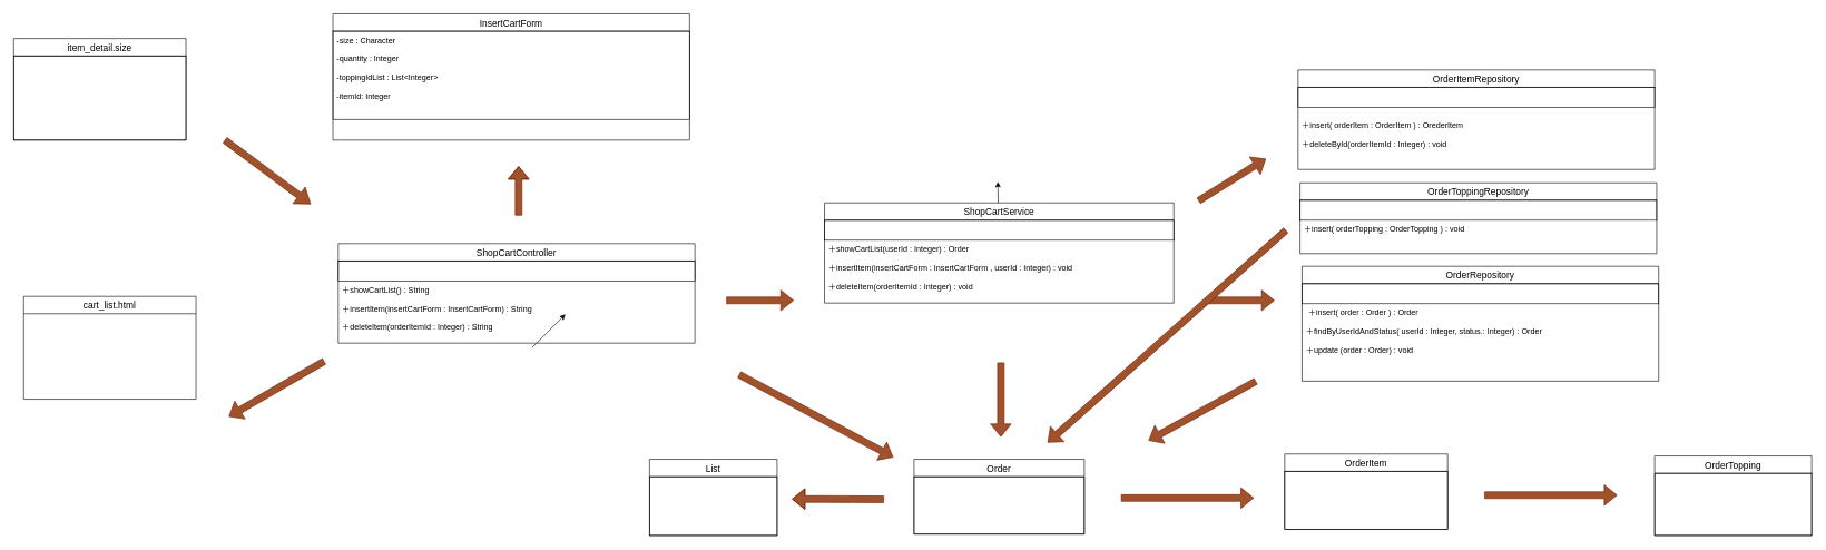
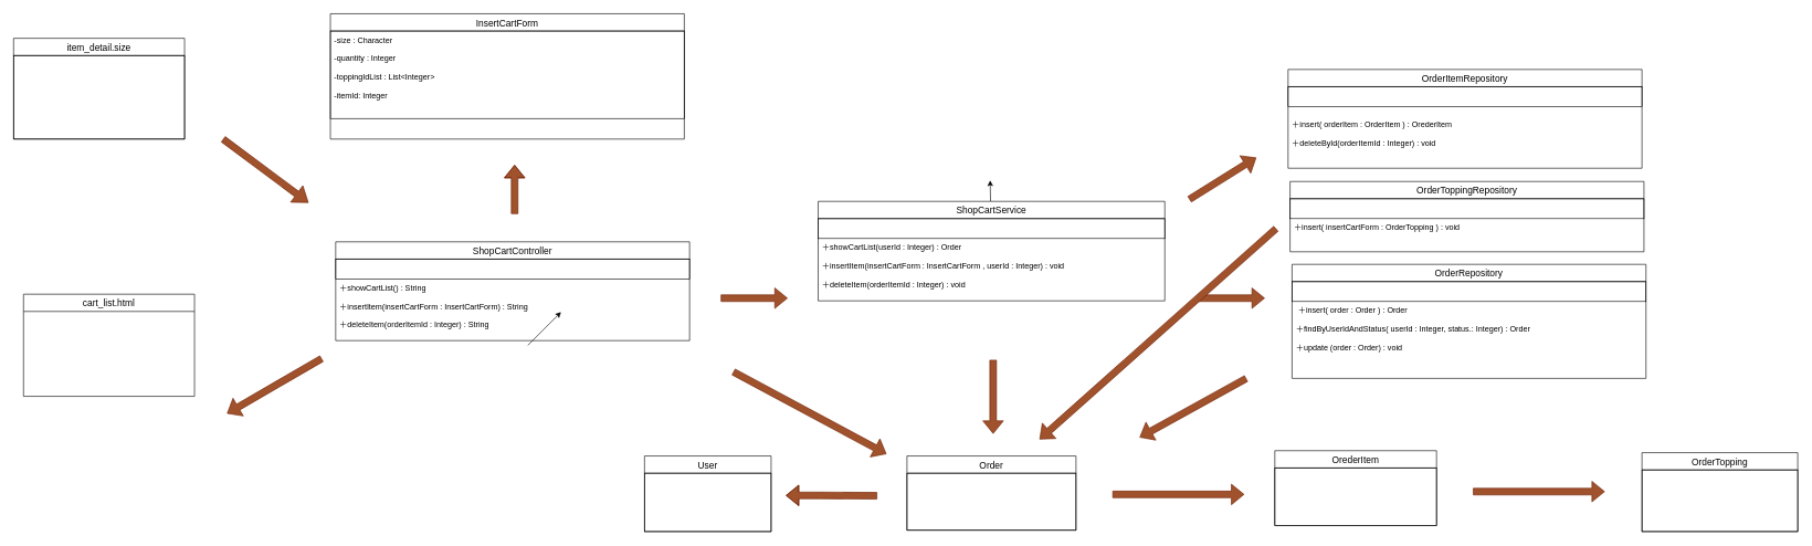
- <mxCell id="45" value="＋insert( orderTopping : OrderTopping ) : void&#10;" style="text;strokeColor=none;fillColor=none;spacingLeft=4;spacingRight=4;overflow=hidden;rotatable=0;points=[[0,0.5],[1,0.5]];portConstraint=eastwest;fontSize=12;fontColor=#000000;" parent="43" vertex="1"><mxGeometry y="56" width="534" height="50" as="geometry" /></mxCell>
+ <mxCell id="45" value="＋insert( insertCartForm : OrderTopping ) : void&#10;" style="text;strokeColor=none;fillColor=none;spacingLeft=4;spacingRight=4;overflow=hidden;rotatable=0;points=[[0,0.5],[1,0.5]];portConstraint=eastwest;fontSize=12;fontColor=#000000;" parent="43" vertex="1"><mxGeometry y="56" width="534" height="50" as="geometry" /></mxCell>
- <mxCell id="26" value="OrderItem" style="swimlane;fontStyle=0;childLayout=stackLayout;horizontal=1;startSize=26;horizontalStack=0;resizeParent=1;resizeParentMax=0;resizeLast=0;collapsible=1;marginBottom=0;align=center;fontSize=14;rounded=0;strokeColor=#000000;fillColor=#FFFFFF;fontColor=#000000;" parent="1" vertex="1"><mxGeometry x="1923" y="679" width="244" height="113" as="geometry" /></mxCell>
+ <mxCell id="26" value="OrederItem" style="swimlane;fontStyle=0;childLayout=stackLayout;horizontal=1;startSize=26;horizontalStack=0;resizeParent=1;resizeParentMax=0;resizeLast=0;collapsible=1;marginBottom=0;align=center;fontSize=14;rounded=0;strokeColor=#000000;fillColor=#FFFFFF;fontColor=#000000;" parent="1" vertex="1"><mxGeometry x="1923" y="679" width="244" height="113" as="geometry" /></mxCell>
- <mxCell id="30" value="List" style="swimlane;fontStyle=0;childLayout=stackLayout;horizontal=1;startSize=26;horizontalStack=0;resizeParent=1;resizeParentMax=0;resizeLast=0;collapsible=1;marginBottom=0;align=center;fontSize=14;rounded=0;strokeColor=#000000;fillColor=#FFFFFF;fontColor=#000000;" parent="1" vertex="1"><mxGeometry x="972" y="687" width="191" height="114" as="geometry" /></mxCell>
+ <mxCell id="30" value="User" style="swimlane;fontStyle=0;childLayout=stackLayout;horizontal=1;startSize=26;horizontalStack=0;resizeParent=1;resizeParentMax=0;resizeLast=0;collapsible=1;marginBottom=0;align=center;fontSize=14;rounded=0;strokeColor=#000000;fillColor=#FFFFFF;fontColor=#000000;" parent="1" vertex="1"><mxGeometry x="972" y="687" width="191" height="114" as="geometry" /></mxCell>
